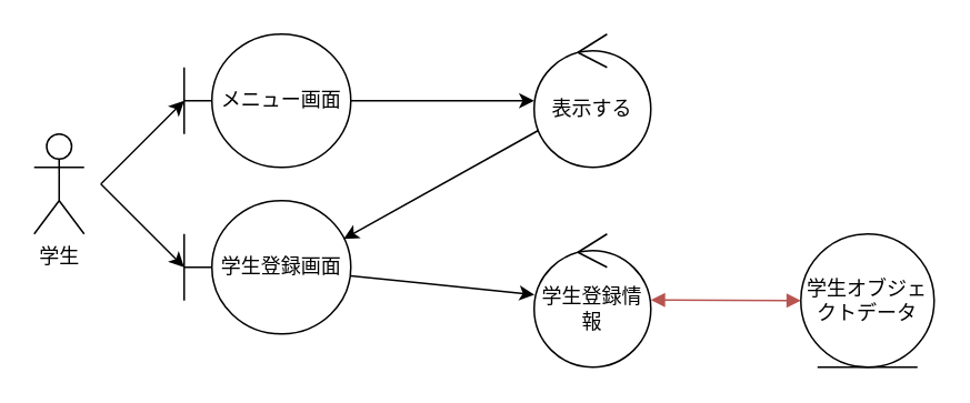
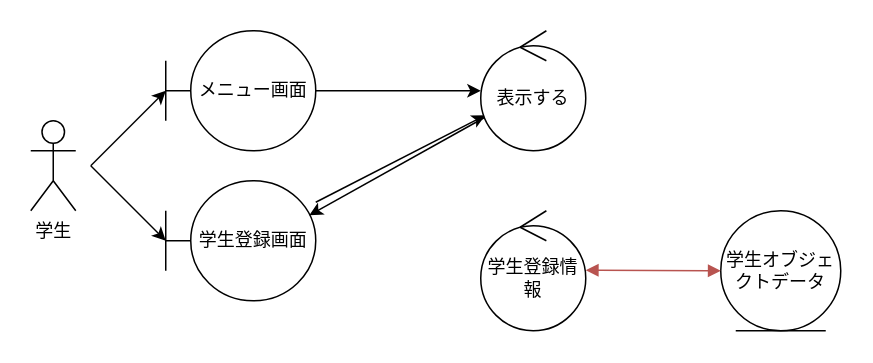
- <mxCell id="5" value="" style="edgeStyle=none;html=1;" edge="1" parent="1" source="6" target="8"><mxGeometry relative="1" as="geometry" /></mxCell>
+ <mxCell id="5" value="" style="edgeStyle=none;html=1;" edge="1" parent="1" source="6" target="13"><mxGeometry relative="1" as="geometry" /></mxCell>
